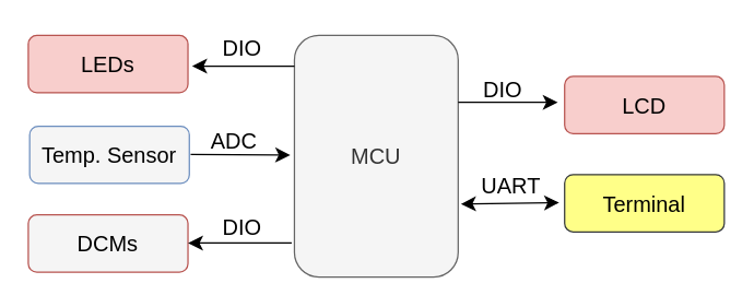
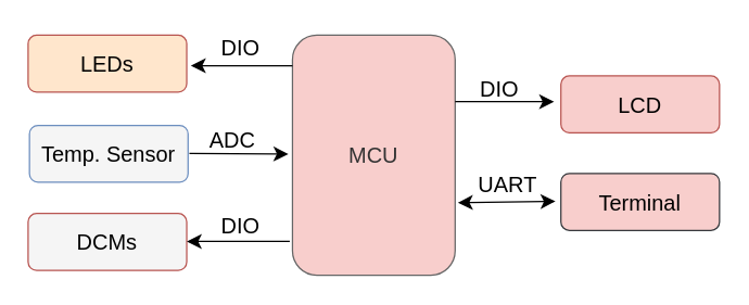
- <mxCell id="14" value="LEDs" style="rounded=1;whiteSpace=wrap;html=1;fontSize=16;fillColor=#f8cecc;strokeColor=#b85450;" vertex="1" parent="1"><mxGeometry x="20" y="25.5" width="117" height="42" as="geometry" /></mxCell>
+ <mxCell id="14" value="LEDs" style="rounded=1;whiteSpace=wrap;html=1;fontSize=16;fillColor=#ffe6cc;strokeColor=#b85450;" vertex="1" parent="1"><mxGeometry x="20" y="25.5" width="117" height="42" as="geometry" /></mxCell>
- <mxCell id="2" value="MCU" style="rounded=1;whiteSpace=wrap;html=1;fontSize=16;fillColor=#f5f5f5;fontColor=#333333;strokeColor=#666666;" vertex="1" parent="1"><mxGeometry x="215" y="25.5" width="120" height="177" as="geometry" /></mxCell>
+ <mxCell id="2" value="MCU" style="rounded=1;whiteSpace=wrap;html=1;fontSize=16;fillColor=#f8cecc;fontColor=#333333;strokeColor=#666666;" vertex="1" parent="1"><mxGeometry x="215" y="25.5" width="120" height="177" as="geometry" /></mxCell>
- <mxCell id="10" value="Terminal" style="rounded=1;whiteSpace=wrap;html=1;fontSize=16;fillColor=#ffff88;strokeColor=#36393d;" vertex="1" parent="1"><mxGeometry x="413" y="127.5" width="117" height="42" as="geometry" /></mxCell>
+ <mxCell id="10" value="Terminal" style="rounded=1;whiteSpace=wrap;html=1;fontSize=16;fillColor=#f8cecc;strokeColor=#36393d;" vertex="1" parent="1"><mxGeometry x="413" y="127.5" width="117" height="42" as="geometry" /></mxCell>
